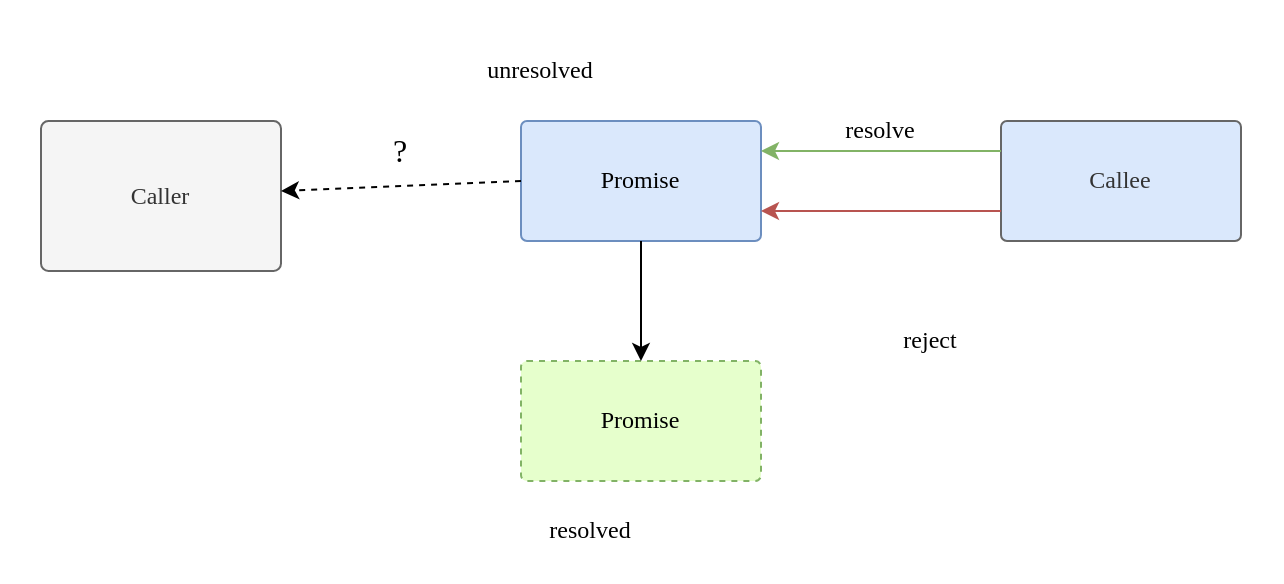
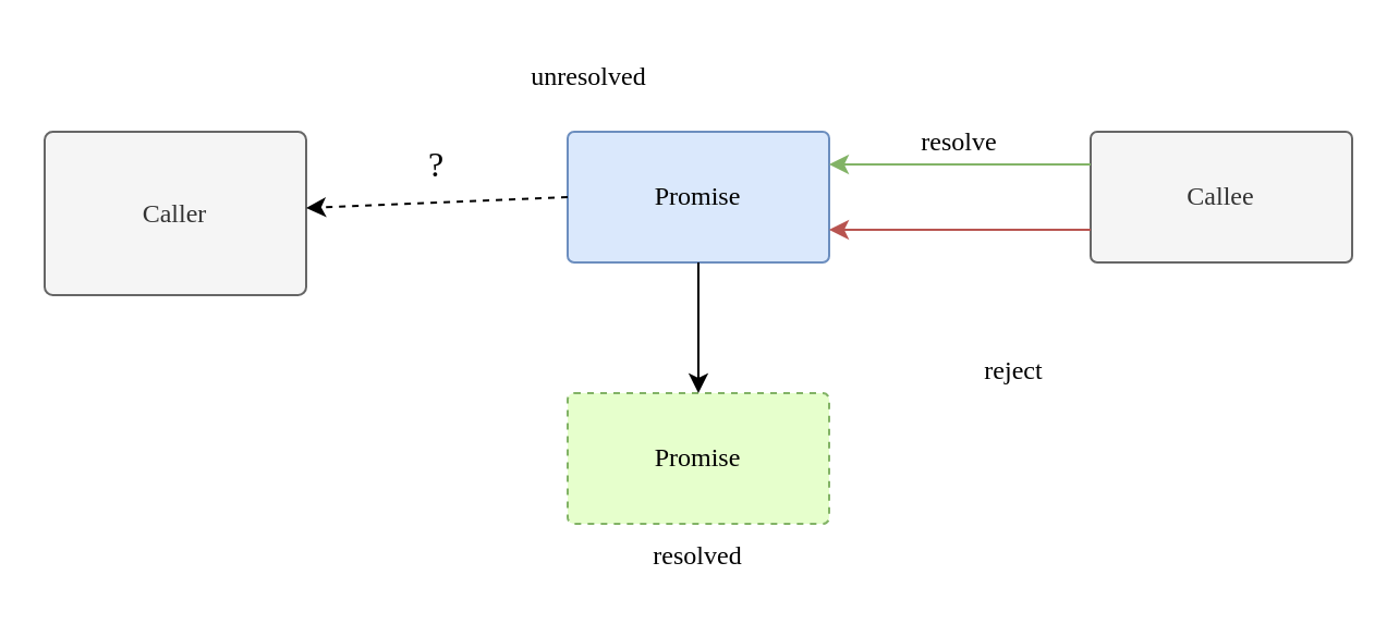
- <mxCell id="3" value="Callee" style="rounded=1;whiteSpace=wrap;html=1;fontFamily=SF Mono;arcSize=5;fillColor=#dae8fc;strokeColor=#666666;fontColor=#333333;" parent="1" vertex="1"><mxGeometry x="500" y="60" width="120" height="60" as="geometry" /></mxCell>
+ <mxCell id="3" value="Callee" style="rounded=1;whiteSpace=wrap;html=1;fontFamily=SF Mono;arcSize=5;fillColor=#f5f5f5;strokeColor=#666666;fontColor=#333333;" parent="1" vertex="1"><mxGeometry x="500" y="60" width="120" height="60" as="geometry" /></mxCell>
- <mxCell id="11" value="resolved" style="text;html=1;strokeColor=none;fillColor=none;align=center;verticalAlign=middle;whiteSpace=wrap;rounded=0;fontFamily=SF Mono;" parent="1" vertex="1"><mxGeometry x="255" y="250" width="80" height="30" as="geometry" /></mxCell>
+ <mxCell id="11" value="resolved" style="text;html=1;strokeColor=none;fillColor=none;align=center;verticalAlign=middle;whiteSpace=wrap;rounded=0;fontFamily=SF Mono;" parent="1" vertex="1"><mxGeometry x="280" y="240" width="80" height="30" as="geometry" /></mxCell>
